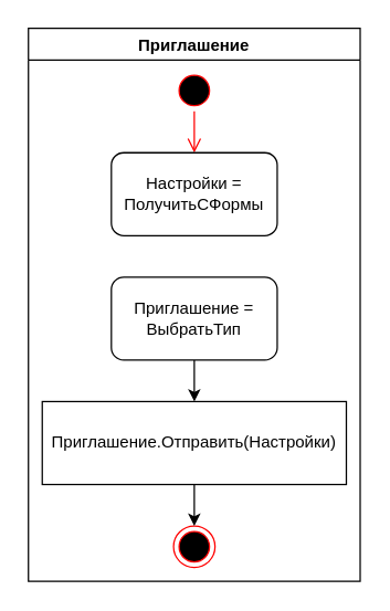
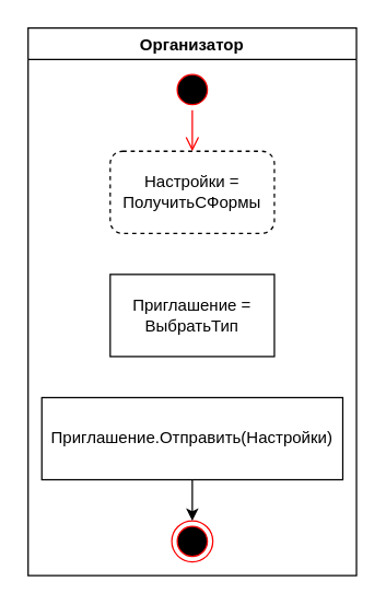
- <mxCell id="2" value="Приглашение" style="swimlane;" vertex="1" parent="1"><mxGeometry x="20" y="20" width="240" height="400" as="geometry" /></mxCell>
+ <mxCell id="2" value="Организатор" style="swimlane;" vertex="1" parent="1"><mxGeometry x="20" y="20" width="240" height="400" as="geometry" /></mxCell>
- <mxCell id="5" value="Настройки = ПолучитьСФормы" style="rounded=1;whiteSpace=wrap;html=1;" vertex="1" parent="2"><mxGeometry x="60" y="90" width="120" height="60" as="geometry" /></mxCell>
+ <mxCell id="5" value="Настройки = ПолучитьСФормы" style="rounded=1;whiteSpace=wrap;html=1;dashed=1;" vertex="1" parent="2"><mxGeometry x="60" y="90" width="120" height="60" as="geometry" /></mxCell>
- <mxCell id="6" value="Приглашение = ВыбратьТип" style="rounded=1;whiteSpace=wrap;html=1;" vertex="1" parent="2"><mxGeometry x="60" y="180" width="120" height="60" as="geometry" /></mxCell>
+ <mxCell id="6" value="Приглашение = ВыбратьТип" style="whiteSpace=wrap;html=1;rounded=0;" vertex="1" parent="2"><mxGeometry x="60" y="180" width="120" height="60" as="geometry" /></mxCell>
- <mxCell id="8" value="" style="endArrow=classic;html=1;rounded=0;" edge="1" parent="2" source="6" target="9"><mxGeometry width="50" height="50" relative="1" as="geometry"><mxPoint x="130" y="160" as="sourcePoint" /><mxPoint x="130" y="190" as="targetPoint" /></mxGeometry></mxCell>
